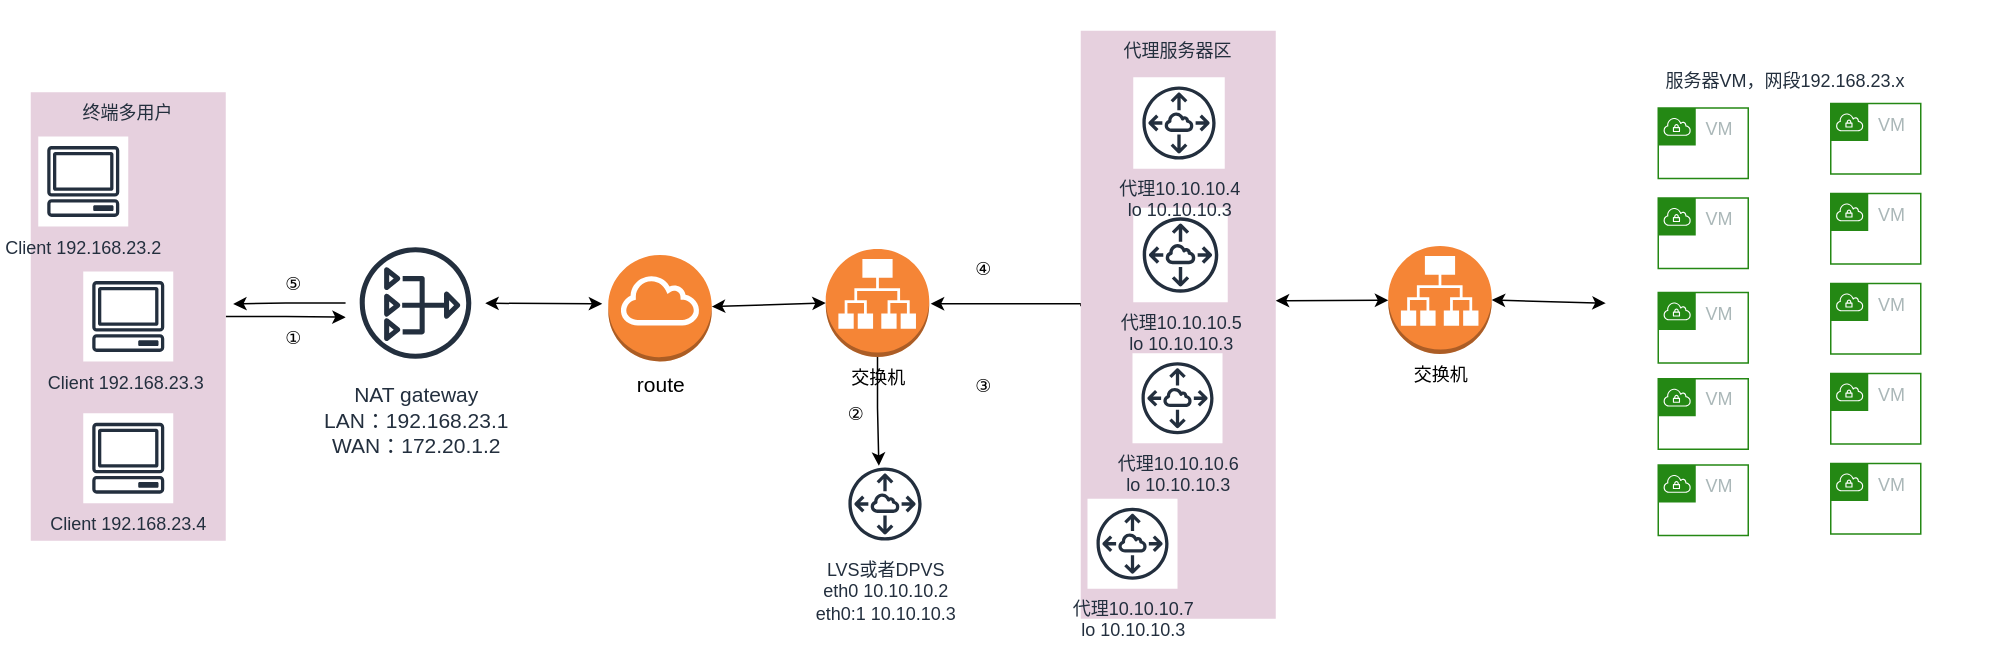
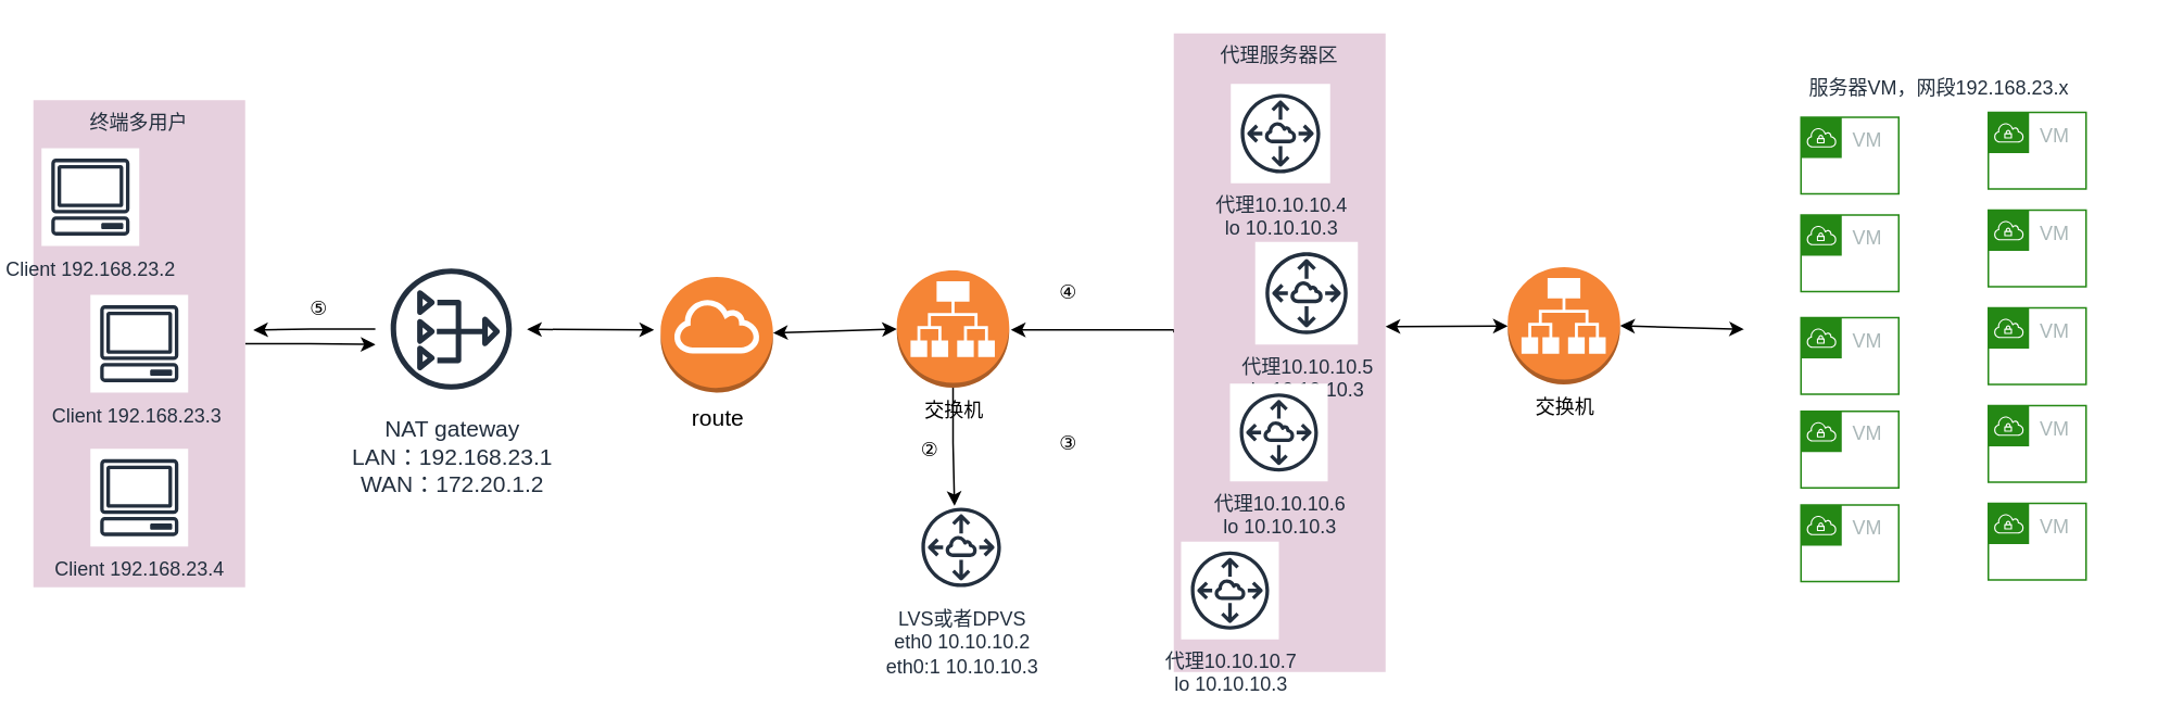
- <mxCell id="13" value="代理10.10.10.5&lt;br&gt;lo 10.10.10.3" style="outlineConnect=0;fontColor=#232F3E;gradientColor=none;strokeColor=#232F3E;fillColor=#ffffff;dashed=0;verticalLabelPosition=bottom;verticalAlign=top;align=center;html=1;fontSize=12;fontStyle=0;aspect=fixed;shape=mxgraph.aws4.resourceIcon;resIcon=mxgraph.aws4.peering;" vertex="1" parent="1"><mxGeometry x="755" y="138" width="63" height="63" as="geometry" /></mxCell>
+ <mxCell id="13" value="代理10.10.10.5&lt;br&gt;lo 10.10.10.3" style="outlineConnect=0;fontColor=#232F3E;gradientColor=none;strokeColor=#232F3E;fillColor=#ffffff;dashed=0;verticalLabelPosition=bottom;verticalAlign=top;align=center;html=1;fontSize=12;fontStyle=0;aspect=fixed;shape=mxgraph.aws4.resourceIcon;resIcon=mxgraph.aws4.peering;" vertex="1" parent="1"><mxGeometry x="770" y="148" width="63" height="63" as="geometry" /></mxCell>
- <mxCell id="32" value="①" style="text;html=1;resizable=0;autosize=1;align=center;verticalAlign=middle;points=[];fillColor=none;strokeColor=none;rounded=0;" vertex="1" parent="1"><mxGeometry x="180" y="215" width="30" height="20" as="geometry" /></mxCell>
- <mxCell id="34" value="③" style="text;html=1;resizable=0;autosize=1;align=center;verticalAlign=middle;points=[];fillColor=none;strokeColor=none;rounded=0;" vertex="1" parent="1"><mxGeometry x="640" y="247" width="30" height="20" as="geometry" /></mxCell>
+ <mxCell id="34" value="③" style="text;html=1;resizable=0;autosize=1;align=center;verticalAlign=middle;points=[];fillColor=none;strokeColor=none;rounded=0;" vertex="1" parent="1"><mxGeometry x="640" y="262" width="30" height="20" as="geometry" /></mxCell>
